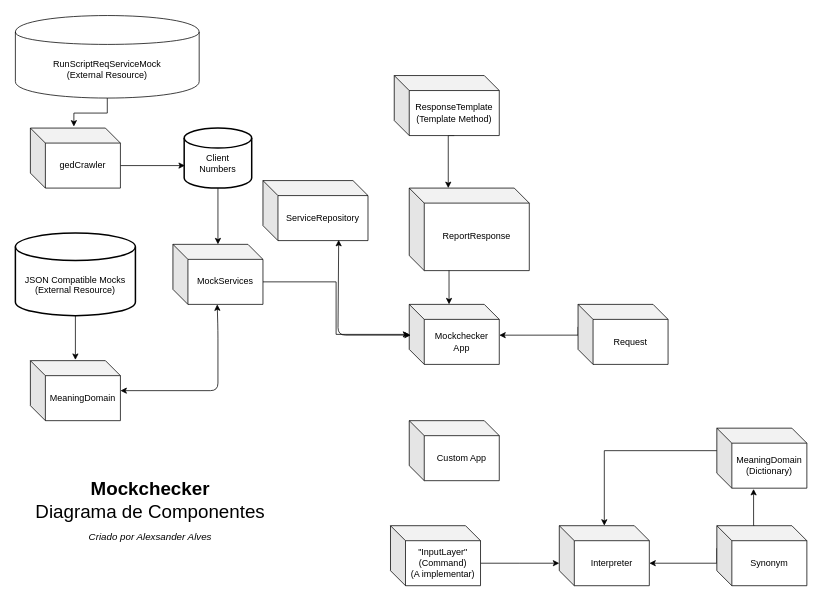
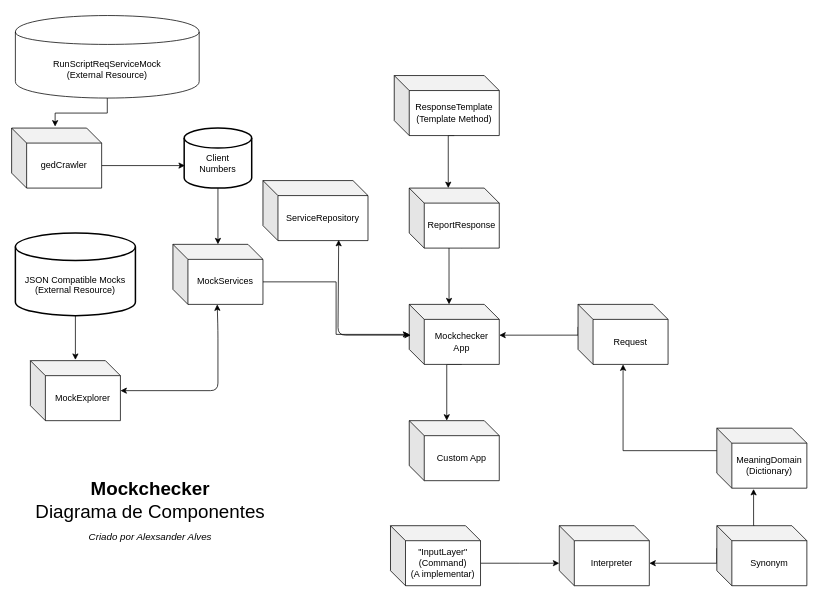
- <mxCell id="17" value="gedCrawler" style="shape=cube;whiteSpace=wrap;html=1;boundedLbl=1;backgroundOutline=1;darkOpacity=0.05;darkOpacity2=0.1;" parent="1" vertex="1"><mxGeometry x="40" y="170" width="120" height="80" as="geometry" /></mxCell>
+ <mxCell id="17" value="gedCrawler" style="shape=cube;whiteSpace=wrap;html=1;boundedLbl=1;backgroundOutline=1;darkOpacity=0.05;darkOpacity2=0.1;" parent="1" vertex="1"><mxGeometry x="15" y="170" width="120" height="80" as="geometry" /></mxCell>
- <mxCell id="8" value="ReportResponse" style="shape=cube;whiteSpace=wrap;html=1;boundedLbl=1;backgroundOutline=1;darkOpacity=0.05;darkOpacity2=0.1;" parent="1" vertex="1"><mxGeometry x="545" y="250" width="160" height="110" as="geometry" /></mxCell>
+ <mxCell id="8" value="ReportResponse" style="shape=cube;whiteSpace=wrap;html=1;boundedLbl=1;backgroundOutline=1;darkOpacity=0.05;darkOpacity2=0.1;" parent="1" vertex="1"><mxGeometry x="545" y="250" width="120" height="80" as="geometry" /></mxCell>
+ <mxCell id="31" style="edgeStyle=orthogonalEdgeStyle;rounded=0;orthogonalLoop=1;jettySize=auto;html=1;exitX=0;exitY=0;exitDx=70;exitDy=80;exitPerimeter=0;entryX=0;entryY=0;entryDx=50;entryDy=0;entryPerimeter=0;" edge="1" parent="1" source="32" target="34"><mxGeometry relative="1" as="geometry"><Array as="points"><mxPoint x="595" y="485" /></Array></mxGeometry></mxCell>
- <mxCell id="20" value="MeaningDomain" style="shape=cube;whiteSpace=wrap;html=1;boundedLbl=1;backgroundOutline=1;darkOpacity=0.05;darkOpacity2=0.1;" parent="1" vertex="1"><mxGeometry x="40" y="480" width="120" height="80" as="geometry" /></mxCell>
+ <mxCell id="20" value="MockExplorer" style="shape=cube;whiteSpace=wrap;html=1;boundedLbl=1;backgroundOutline=1;darkOpacity=0.05;darkOpacity2=0.1;" parent="1" vertex="1"><mxGeometry x="40" y="480" width="120" height="80" as="geometry" /></mxCell>
- <mxCell id="11" style="edgeStyle=orthogonalEdgeStyle;rounded=0;orthogonalLoop=1;jettySize=auto;html=1;exitX=0;exitY=0;exitDx=0;exitDy=30;exitPerimeter=0;entryX=0.5;entryY=0;entryDx=0;entryDy=0;entryPerimeter=0;" parent="1" source="12" target="6" edge="1"><mxGeometry relative="1" as="geometry" /></mxCell>
+ <mxCell id="11" style="edgeStyle=orthogonalEdgeStyle;rounded=0;orthogonalLoop=1;jettySize=auto;html=1;exitX=0;exitY=0;exitDx=0;exitDy=30;exitPerimeter=0;" parent="1" source="12" target="30" edge="1"><mxGeometry relative="1" as="geometry" /></mxCell>
